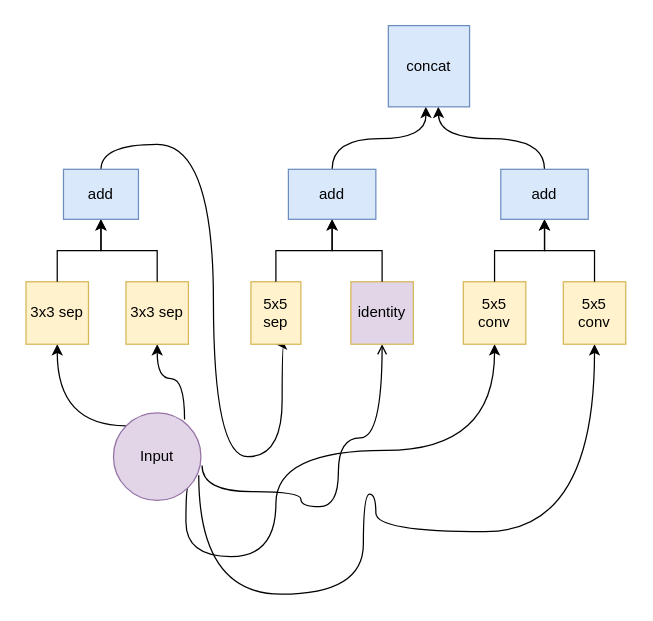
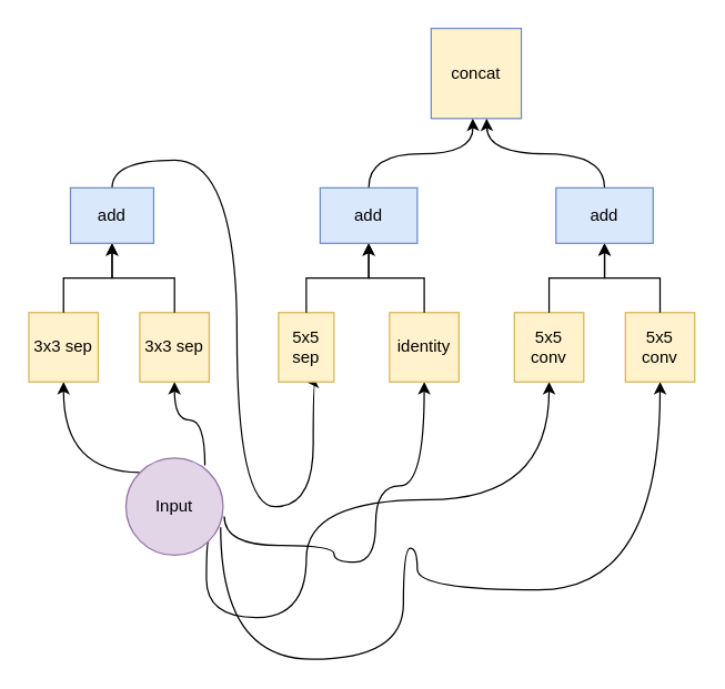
- <mxCell id="26" value="concat" style="whiteSpace=wrap;html=1;aspect=fixed;fillColor=#dae8fc;strokeColor=#6c8ebf;" vertex="1" parent="1"><mxGeometry x="310" y="20" width="65" height="65" as="geometry" /></mxCell>
+ <mxCell id="26" value="concat" style="whiteSpace=wrap;html=1;aspect=fixed;fillColor=#fff2cc;strokeColor=#6c8ebf;" vertex="1" parent="1"><mxGeometry x="310" y="20" width="65" height="65" as="geometry" /></mxCell>
- <mxCell id="12" value="identity" style="whiteSpace=wrap;html=1;aspect=fixed;fillColor=#e1d5e7;strokeColor=#d6b656;" vertex="1" parent="1"><mxGeometry x="280" y="225" width="50" height="50" as="geometry" /></mxCell>
+ <mxCell id="12" value="identity" style="whiteSpace=wrap;html=1;aspect=fixed;fillColor=#fff2cc;strokeColor=#d6b656;" vertex="1" parent="1"><mxGeometry x="280" y="225" width="50" height="50" as="geometry" /></mxCell>
- <mxCell id="11" style="edgeStyle=orthogonalEdgeStyle;curved=1;rounded=0;orthogonalLoop=1;jettySize=auto;html=1;exitX=1.013;exitY=0.6;exitDx=0;exitDy=0;entryX=0.5;entryY=1;entryDx=0;entryDy=0;exitPerimeter=0;endArrow=open;" edge="1" parent="1" source="25" target="12"><mxGeometry relative="1" as="geometry"><mxPoint x="200" y="415" as="sourcePoint" /><Array as="points"><mxPoint x="240" y="393" /><mxPoint x="240" y="405" /><mxPoint x="270" y="405" /><mxPoint x="270" y="350" /><mxPoint x="305" y="350" /></Array></mxGeometry></mxCell>
+ <mxCell id="11" style="edgeStyle=orthogonalEdgeStyle;curved=1;rounded=0;orthogonalLoop=1;jettySize=auto;html=1;exitX=1.013;exitY=0.6;exitDx=0;exitDy=0;entryX=0.5;entryY=1;entryDx=0;entryDy=0;exitPerimeter=0;" edge="1" parent="1" source="25" target="12"><mxGeometry relative="1" as="geometry"><mxPoint x="200" y="415" as="sourcePoint" /><Array as="points"><mxPoint x="240" y="393" /><mxPoint x="240" y="405" /><mxPoint x="270" y="405" /><mxPoint x="270" y="350" /><mxPoint x="305" y="350" /></Array></mxGeometry></mxCell>
